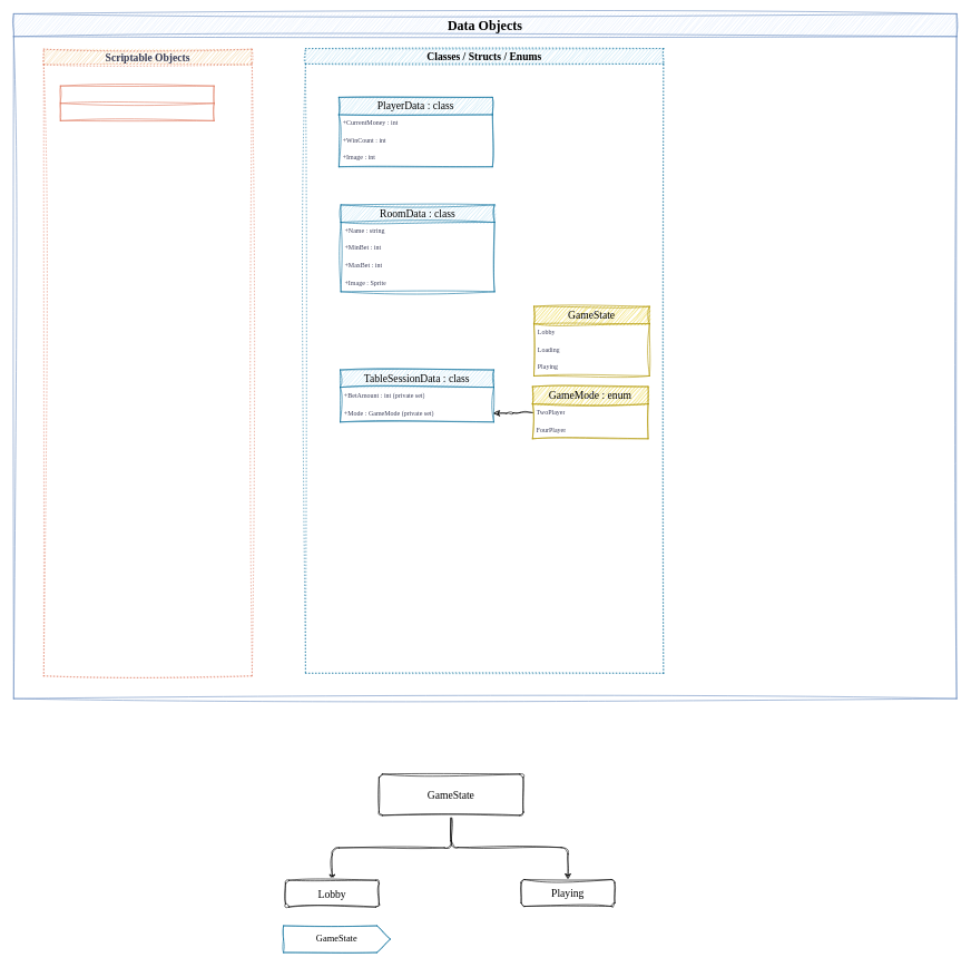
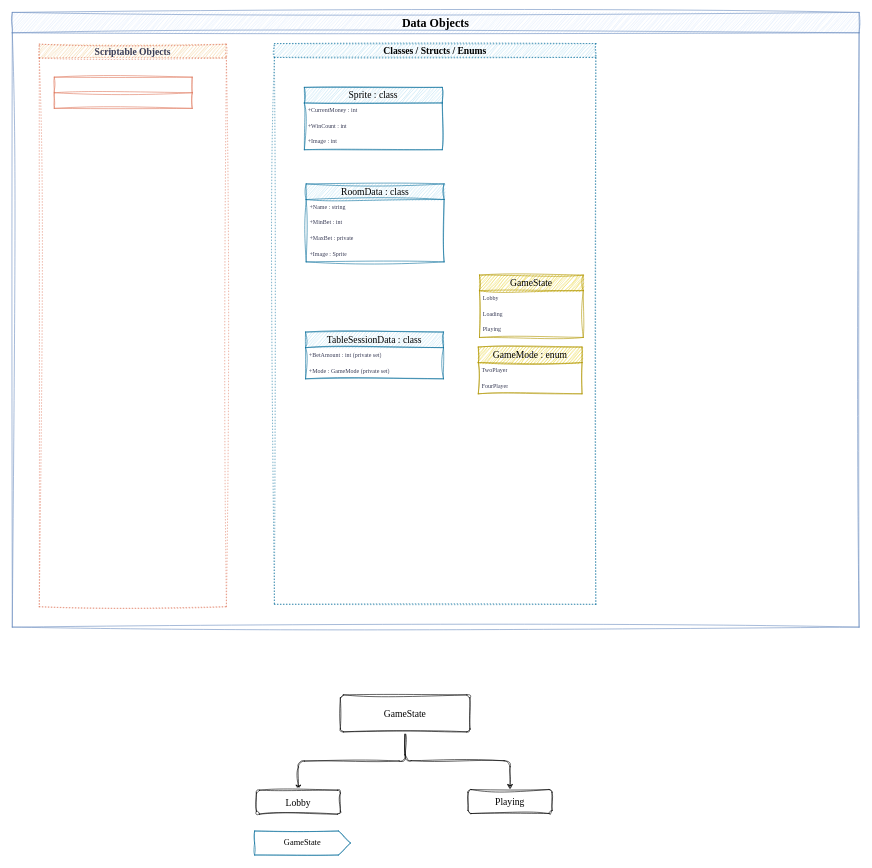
- <mxCell id="10" value="PlayerData : class" style="swimlane;fontStyle=0;childLayout=stackLayout;horizontal=1;startSize=26;horizontalStack=0;resizeParent=1;resizeParentMax=0;resizeLast=0;collapsible=1;marginBottom=0;whiteSpace=wrap;html=1;sketch=1;hachureGap=4;jiggle=2;curveFitting=1;fontFamily=Architects Daughter;fontSource=https%3A%2F%2Ffonts.googleapis.com%2Fcss%3Ffamily%3DArchitects%2BDaughter;fontSize=16;labelBackgroundColor=none;fillColor=#b1ddf0;strokeColor=#10739e;" parent="2" vertex="1"><mxGeometry x="487" y="125" width="230" height="104" as="geometry" /></mxCell>
+ <mxCell id="10" value="Sprite : class" style="swimlane;fontStyle=0;childLayout=stackLayout;horizontal=1;startSize=26;horizontalStack=0;resizeParent=1;resizeParentMax=0;resizeLast=0;collapsible=1;marginBottom=0;whiteSpace=wrap;html=1;sketch=1;hachureGap=4;jiggle=2;curveFitting=1;fontFamily=Architects Daughter;fontSource=https%3A%2F%2Ffonts.googleapis.com%2Fcss%3Ffamily%3DArchitects%2BDaughter;fontSize=16;labelBackgroundColor=none;fillColor=#b1ddf0;strokeColor=#10739e;" parent="2" vertex="1"><mxGeometry x="487" y="125" width="230" height="104" as="geometry" /></mxCell>
- <mxCell id="18" value="+MaxBet : int" style="text;strokeColor=none;fillColor=none;align=left;verticalAlign=top;spacingLeft=4;spacingRight=4;overflow=hidden;rotatable=0;points=[[0,0.5],[1,0.5]];portConstraint=eastwest;whiteSpace=wrap;html=1;fontSize=10;fontFamily=Architects Daughter;labelBackgroundColor=none;fontColor=#393C56;sketch=1;curveFitting=1;jiggle=2;" parent="15" vertex="1"><mxGeometry y="78" width="230" height="26" as="geometry" /></mxCell>
+ <mxCell id="18" value="+MaxBet : private" style="text;strokeColor=none;fillColor=none;align=left;verticalAlign=top;spacingLeft=4;spacingRight=4;overflow=hidden;rotatable=0;points=[[0,0.5],[1,0.5]];portConstraint=eastwest;whiteSpace=wrap;html=1;fontSize=10;fontFamily=Architects Daughter;labelBackgroundColor=none;fontColor=#393C56;sketch=1;curveFitting=1;jiggle=2;" parent="15" vertex="1"><mxGeometry y="78" width="230" height="26" as="geometry" /></mxCell>
- <mxCell id="23" style="edgeStyle=orthogonalEdgeStyle;rounded=1;orthogonalLoop=1;jettySize=auto;html=1;curved=0;sketch=1;curveFitting=1;jiggle=2;" parent="2" source="24" target="22" edge="1"><mxGeometry relative="1" as="geometry" /></mxCell>
